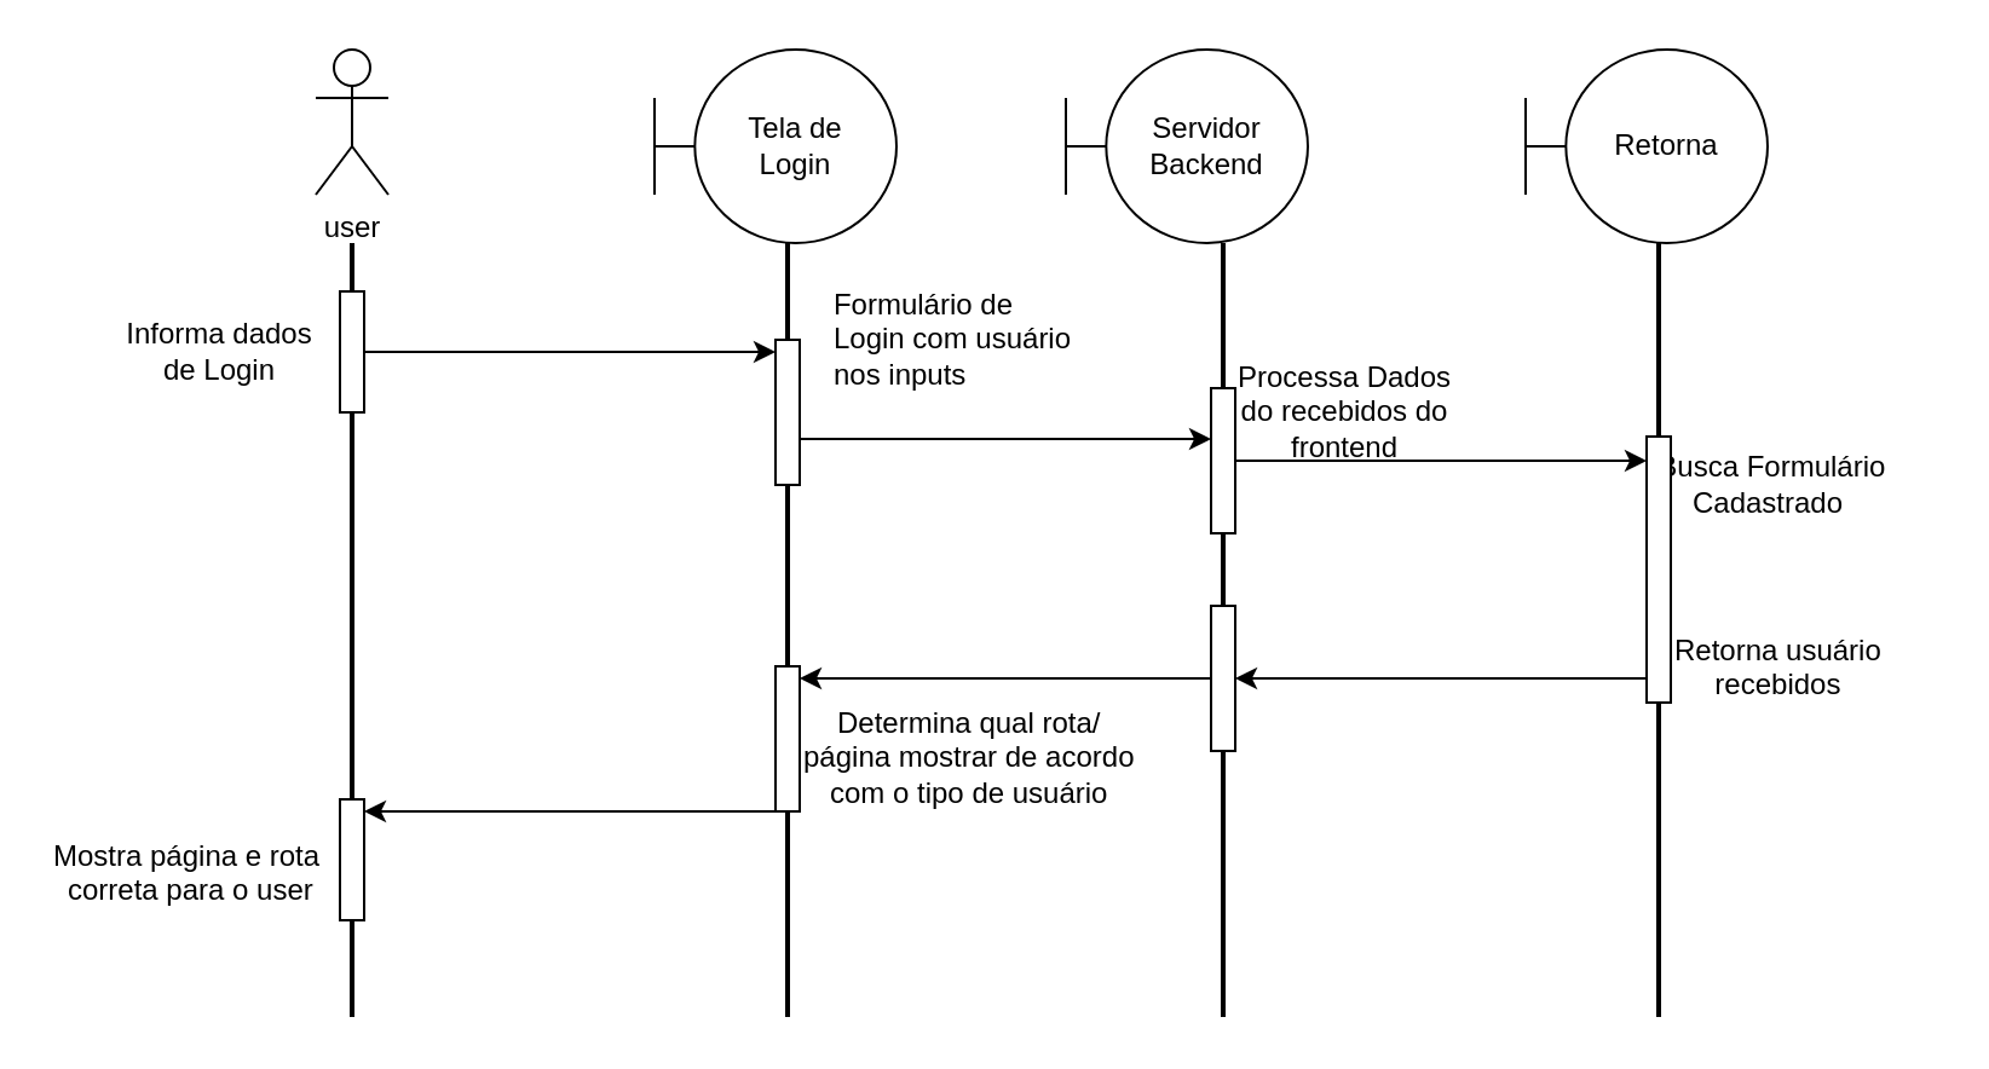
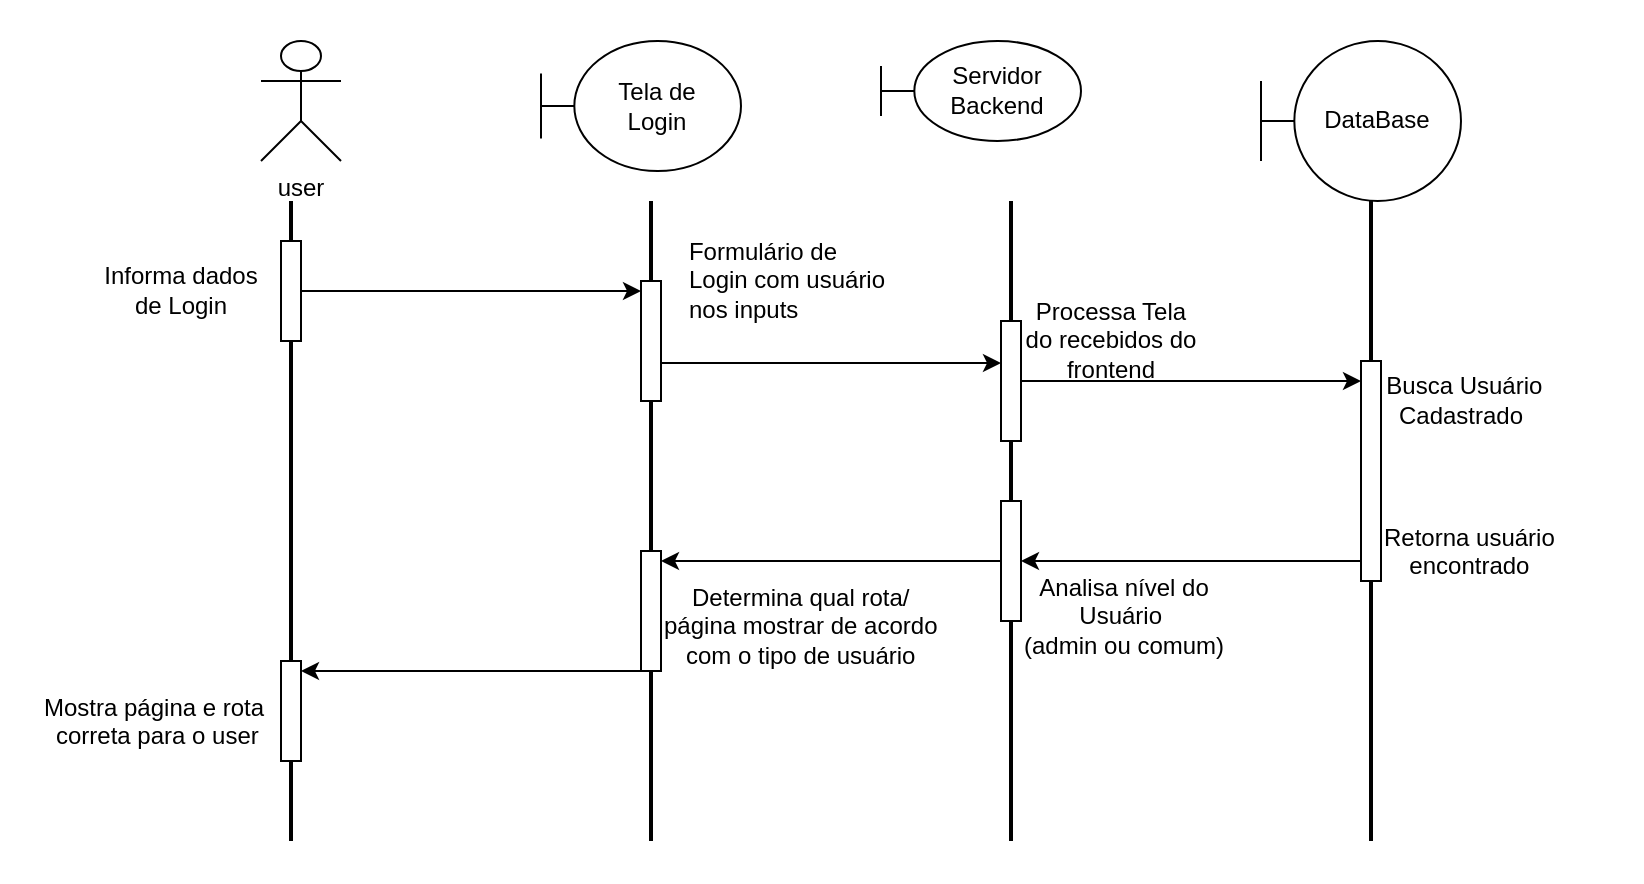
- <mxCell id="2" value="user" style="shape=umlActor;verticalLabelPosition=bottom;verticalAlign=top;html=1;" parent="1" vertex="1"><mxGeometry x="130" y="20" width="30" height="60" as="geometry" /></mxCell>
+ <mxCell id="2" value="user" style="shape=umlActor;verticalLabelPosition=bottom;verticalAlign=top;html=1;" parent="1" vertex="1"><mxGeometry x="130" y="20" width="40" height="60" as="geometry" /></mxCell>
- <mxCell id="3" value="Tela de &lt;br&gt;Login" style="shape=umlBoundary;whiteSpace=wrap;html=1;" parent="1" vertex="1"><mxGeometry x="270" y="20" width="100" height="80" as="geometry" /></mxCell>
+ <mxCell id="3" value="Tela de &lt;br&gt;Login" style="shape=umlBoundary;whiteSpace=wrap;html=1;" parent="1" vertex="1"><mxGeometry x="270" y="20" width="100" height="65" as="geometry" /></mxCell>
- <mxCell id="4" value="Servidor&lt;br&gt;Backend" style="shape=umlBoundary;whiteSpace=wrap;html=1;" parent="1" vertex="1"><mxGeometry x="440" y="20" width="100" height="80" as="geometry" /></mxCell>
+ <mxCell id="4" value="Servidor&lt;br&gt;Backend" style="shape=umlBoundary;whiteSpace=wrap;html=1;" parent="1" vertex="1"><mxGeometry x="440" y="20" width="100" height="50" as="geometry" /></mxCell>
- <mxCell id="16" value="Retorna" style="shape=umlBoundary;whiteSpace=wrap;html=1;" parent="1" vertex="1"><mxGeometry x="630" y="20" width="100" height="80" as="geometry" /></mxCell>
+ <mxCell id="16" value="DataBase" style="shape=umlBoundary;whiteSpace=wrap;html=1;" parent="1" vertex="1"><mxGeometry x="630" y="20" width="100" height="80" as="geometry" /></mxCell>
- <mxCell id="15" value="Processa Dados &lt;br&gt;do recebidos do &lt;br&gt;frontend" style="text;html=1;align=center;verticalAlign=middle;resizable=0;points=[];autosize=1;strokeColor=none;fillColor=none;" parent="1" vertex="1"><mxGeometry x="500" y="140" width="110" height="60" as="geometry" /></mxCell>
+ <mxCell id="15" value="Processa Tela &lt;br&gt;do recebidos do &lt;br&gt;frontend" style="text;html=1;align=center;verticalAlign=middle;resizable=0;points=[];autosize=1;strokeColor=none;fillColor=none;" parent="1" vertex="1"><mxGeometry x="500" y="140" width="110" height="60" as="geometry" /></mxCell>
- <mxCell id="18" value="&amp;nbsp; Busca Formulário&amp;nbsp;&lt;br&gt;Cadastrado" style="text;html=1;align=center;verticalAlign=middle;resizable=0;points=[];autosize=1;strokeColor=none;fillColor=none;" parent="1" vertex="1"><mxGeometry x="675" y="180" width="110" height="40" as="geometry" /></mxCell>
+ <mxCell id="18" value="&amp;nbsp; Busca Usuário&amp;nbsp;&lt;br&gt;Cadastrado" style="text;html=1;align=center;verticalAlign=middle;resizable=0;points=[];autosize=1;strokeColor=none;fillColor=none;" parent="1" vertex="1"><mxGeometry x="675" y="180" width="110" height="40" as="geometry" /></mxCell>
- <mxCell id="27" value="&lt;div style=&quot;text-align: center;&quot;&gt;&lt;span style=&quot;background-color: initial; text-wrap: nowrap;&quot;&gt;Retorna usuário &lt;br&gt;recebidos&lt;/span&gt;&lt;/div&gt;" style="text;whiteSpace=wrap;html=1;" parent="1" vertex="1"><mxGeometry x="690" y="255" width="110" height="50" as="geometry" /></mxCell>
+ <mxCell id="27" value="&lt;div style=&quot;text-align: center;&quot;&gt;&lt;span style=&quot;background-color: initial; text-wrap: nowrap;&quot;&gt;Retorna usuário &lt;br&gt;encontrado&lt;/span&gt;&lt;/div&gt;" style="text;whiteSpace=wrap;html=1;" parent="1" vertex="1"><mxGeometry x="690" y="255" width="110" height="50" as="geometry" /></mxCell>
+ <mxCell id="28" value="&lt;div style=&quot;text-align: center;&quot;&gt;&lt;span style=&quot;background-color: initial; text-wrap: nowrap;&quot;&gt;Analisa nível do&lt;br&gt;Usuário&amp;nbsp;&lt;br&gt;(admin ou comum)&lt;/span&gt;&lt;/div&gt;" style="text;whiteSpace=wrap;html=1;" parent="1" vertex="1"><mxGeometry x="510" y="280" width="100" height="50" as="geometry" /></mxCell>
